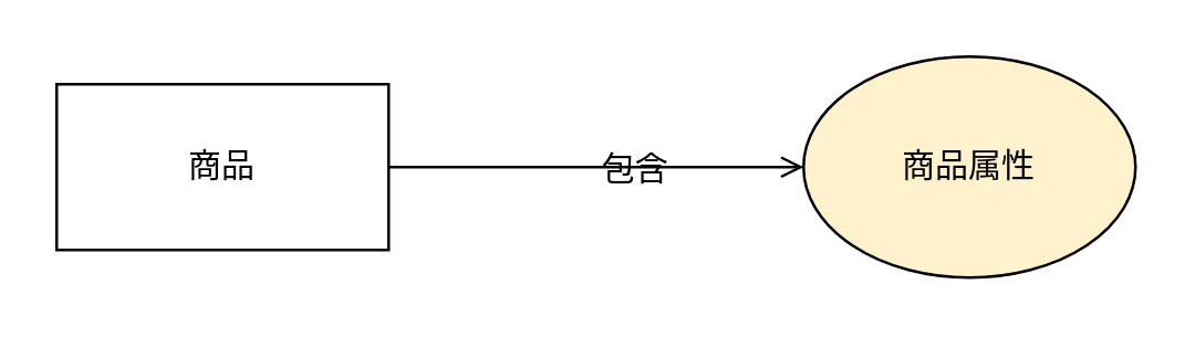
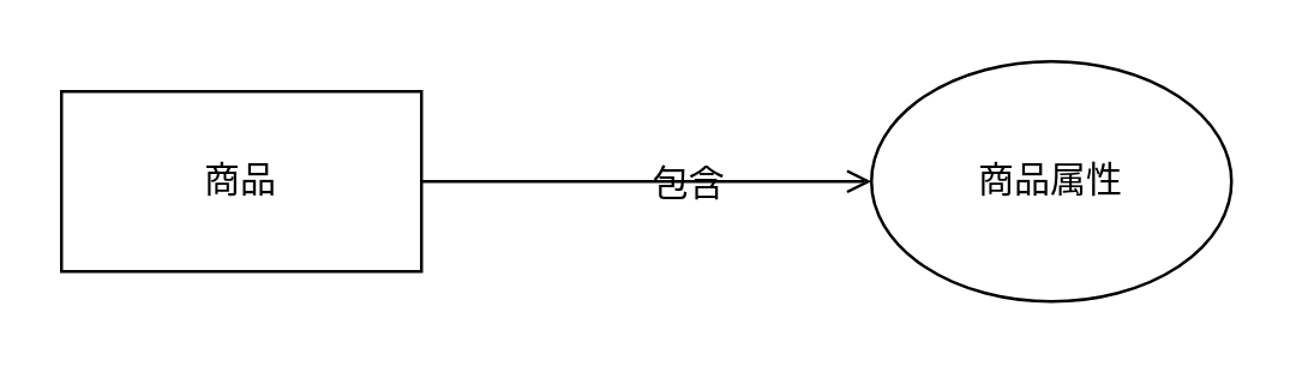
- <mxCell id="5" value="商品属性" style="ellipse;whiteSpace=wrap;html=1;fillColor=#fff2cc;" vertex="1" parent="1"><mxGeometry x="290" y="20" width="120" height="80" as="geometry" /></mxCell>
+ <mxCell id="5" value="商品属性" style="ellipse;whiteSpace=wrap;html=1;" vertex="1" parent="1"><mxGeometry x="290" y="20" width="120" height="80" as="geometry" /></mxCell>
